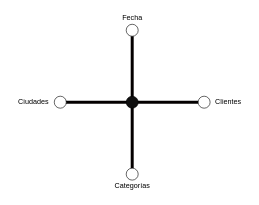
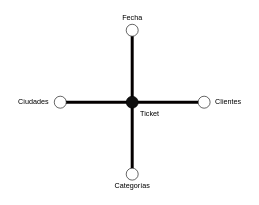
+ <mxCell id="11" value="Ticket" style="text;html=1;align=center;verticalAlign=middle;resizable=0;points=[];autosize=1;strokeColor=none;fillColor=none;" vertex="1" parent="1"><mxGeometry x="224" y="180" width="50" height="20" as="geometry" /></mxCell>
